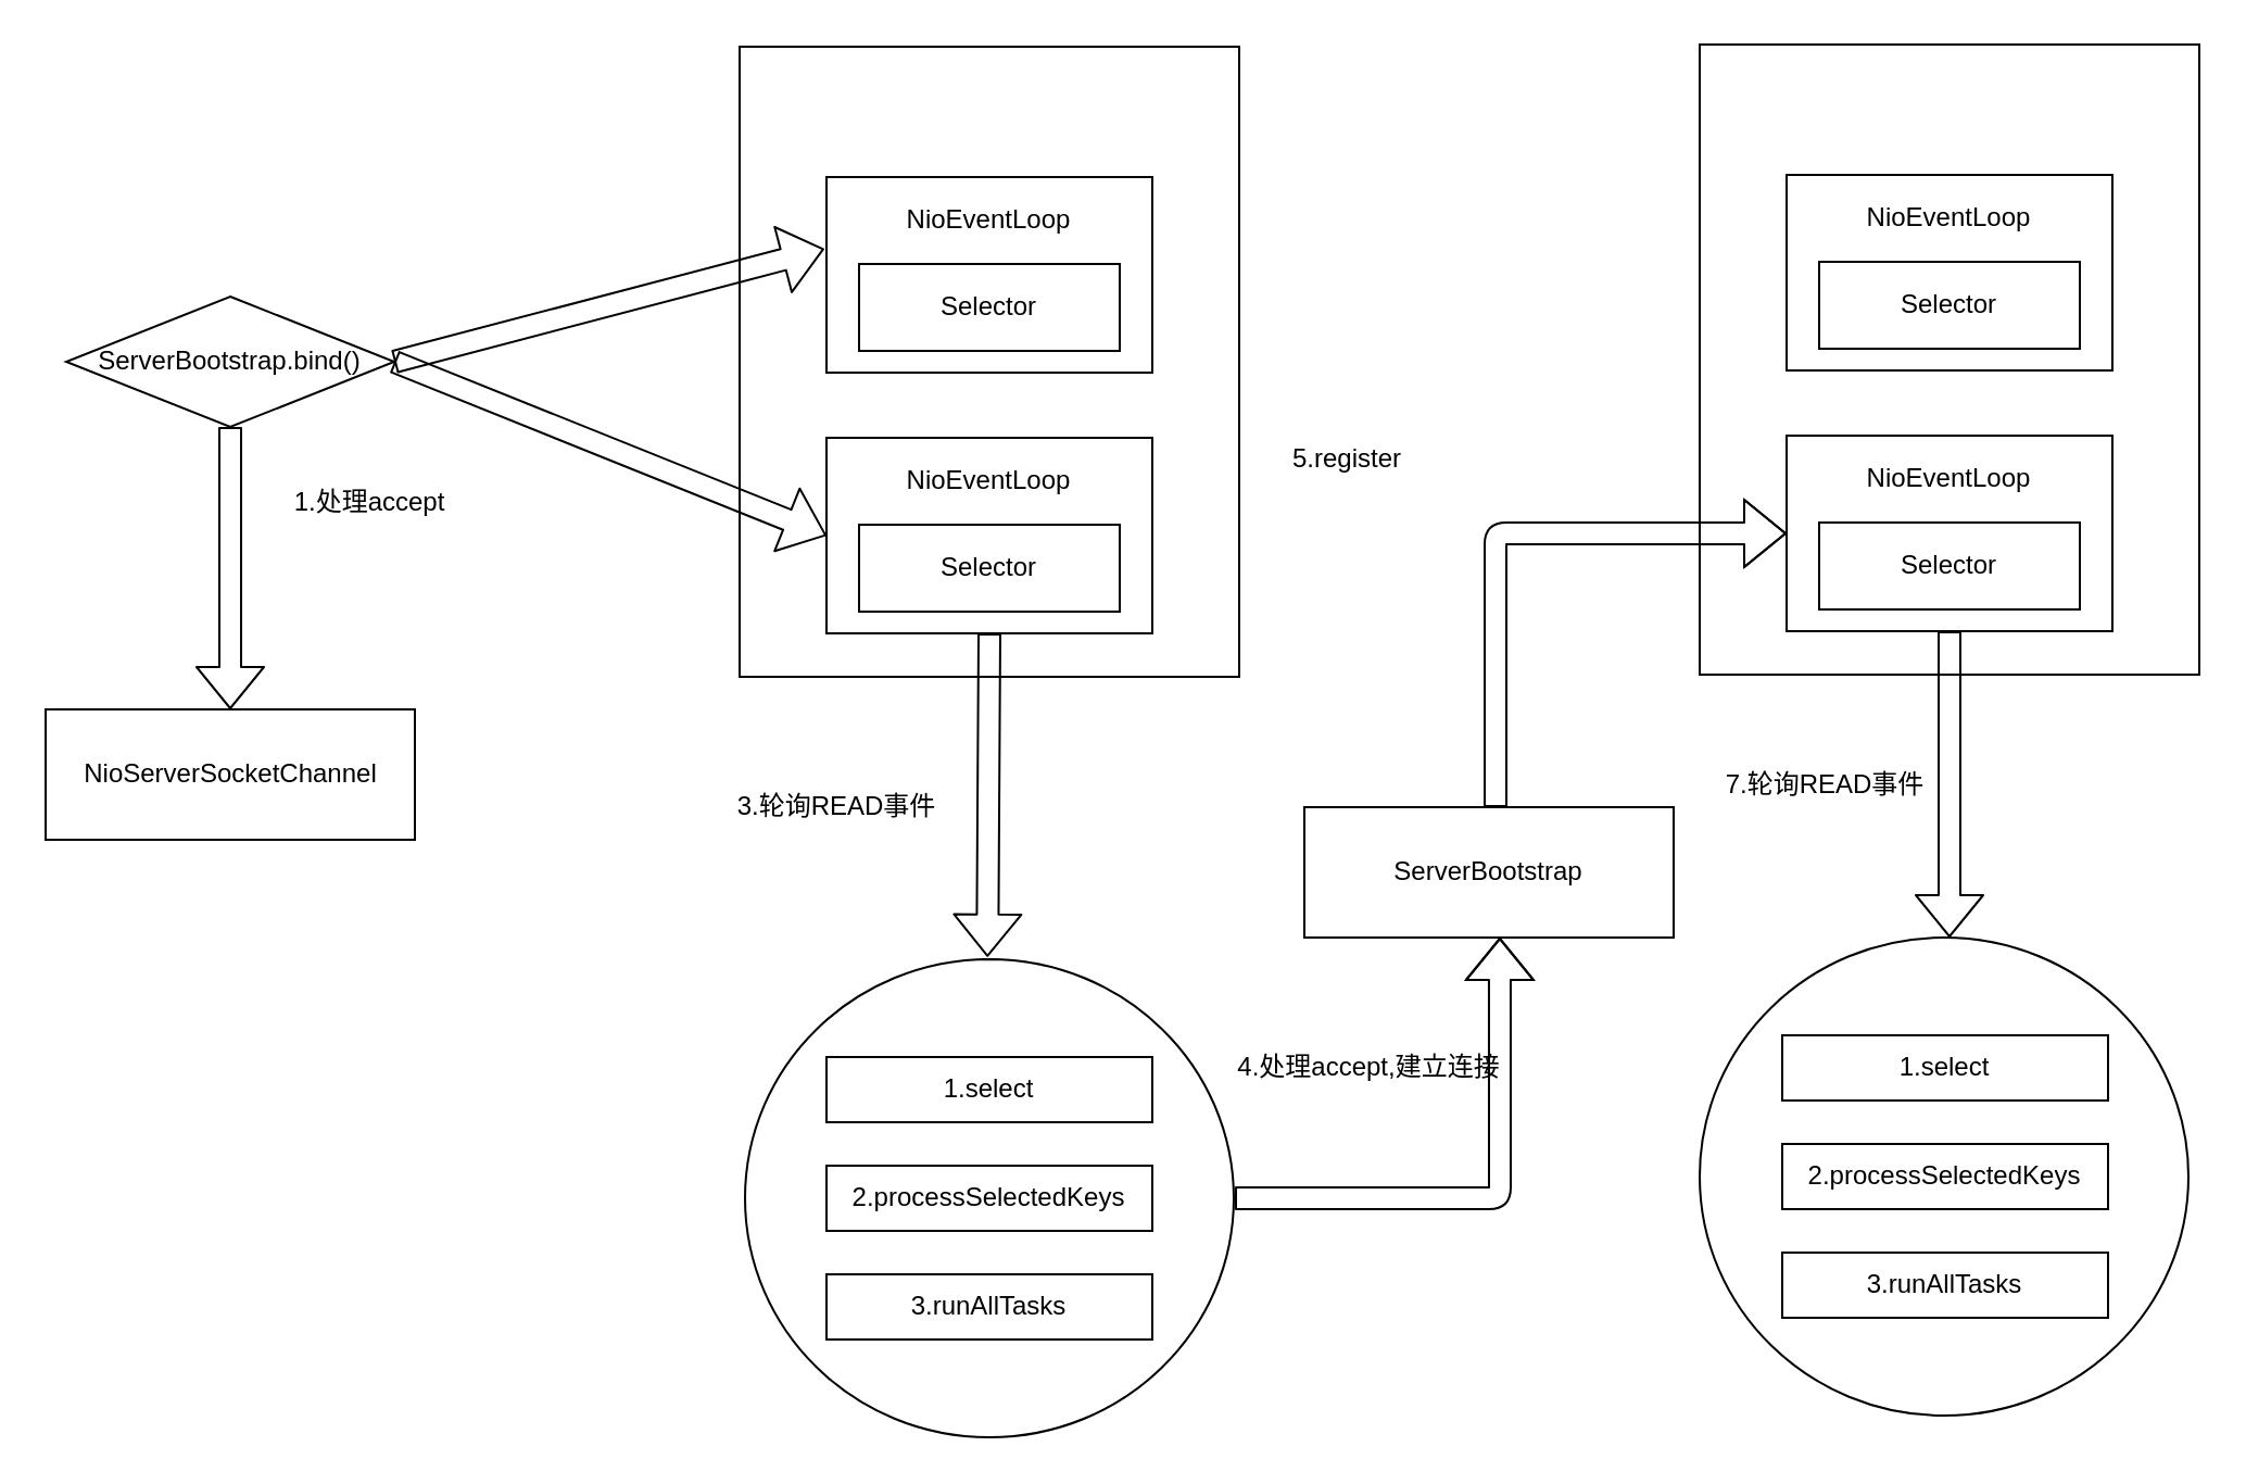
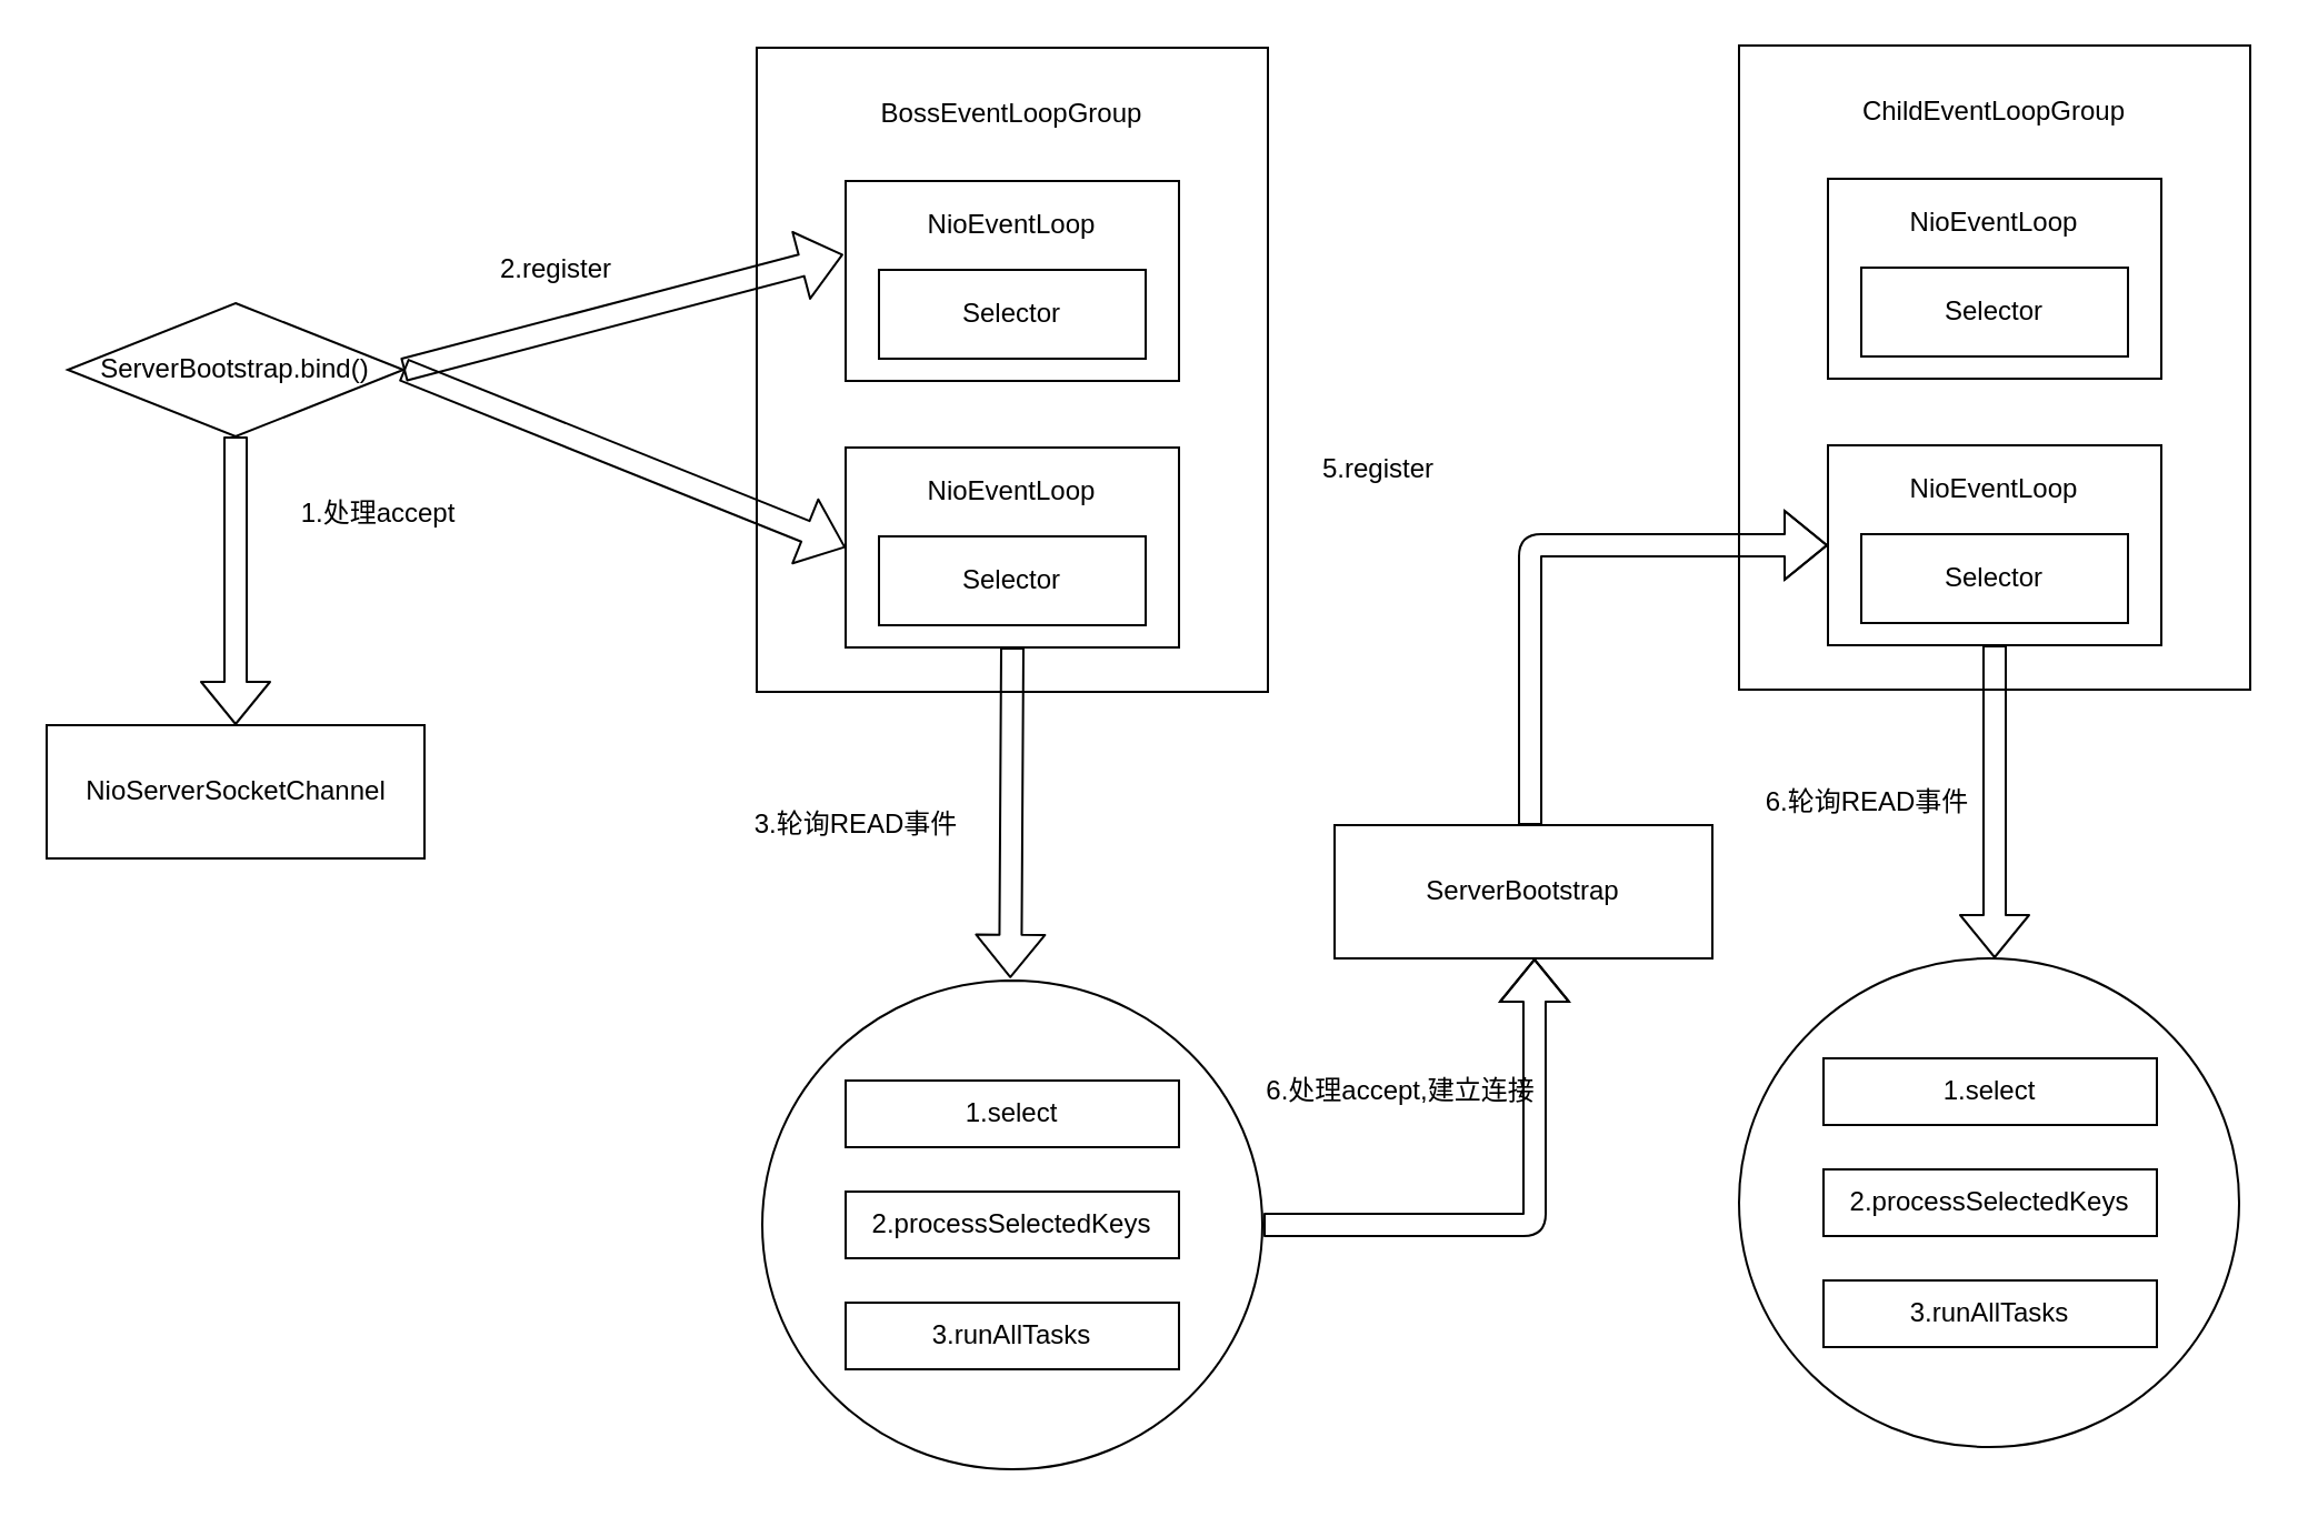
+ <mxCell id="33" value="ChildEventLoopGroup" style="text;html=1;strokeColor=none;fillColor=none;align=center;verticalAlign=middle;whiteSpace=wrap;rounded=0;" vertex="1" parent="20"><mxGeometry y="20" width="230" height="20" as="geometry" /></mxCell>
+ <mxCell id="17" value="BossEventLoopGroup" style="text;html=1;strokeColor=none;fillColor=none;align=center;verticalAlign=middle;whiteSpace=wrap;rounded=0;" vertex="1" parent="4"><mxGeometry y="20" width="230" height="20" as="geometry" /></mxCell>
+ <mxCell id="52" value="2.register" style="text;html=1;strokeColor=none;fillColor=none;align=center;verticalAlign=middle;whiteSpace=wrap;rounded=0;shadow=0;" vertex="1" parent="1"><mxGeometry x="230" y="111" width="40" height="20" as="geometry" /></mxCell>
- <mxCell id="62" value="7.轮询READ事件" style="text;html=1;strokeColor=none;fillColor=none;align=center;verticalAlign=middle;whiteSpace=wrap;rounded=0;shadow=0;" vertex="1" parent="1"><mxGeometry x="790" y="351" width="100" height="20" as="geometry" /></mxCell>
+ <mxCell id="62" value="6.轮询READ事件" style="text;html=1;strokeColor=none;fillColor=none;align=center;verticalAlign=middle;whiteSpace=wrap;rounded=0;shadow=0;" vertex="1" parent="1"><mxGeometry x="790" y="351" width="100" height="20" as="geometry" /></mxCell>
- <mxCell id="54" value="4.处理accept,建立连接" style="text;html=1;strokeColor=none;fillColor=none;align=center;verticalAlign=middle;whiteSpace=wrap;rounded=0;shadow=0;" vertex="1" parent="1"><mxGeometry x="565" y="481" width="130" height="20" as="geometry" /></mxCell>
+ <mxCell id="54" value="6.处理accept,建立连接" style="text;html=1;strokeColor=none;fillColor=none;align=center;verticalAlign=middle;whiteSpace=wrap;rounded=0;shadow=0;" vertex="1" parent="1"><mxGeometry x="565" y="481" width="130" height="20" as="geometry" /></mxCell>
